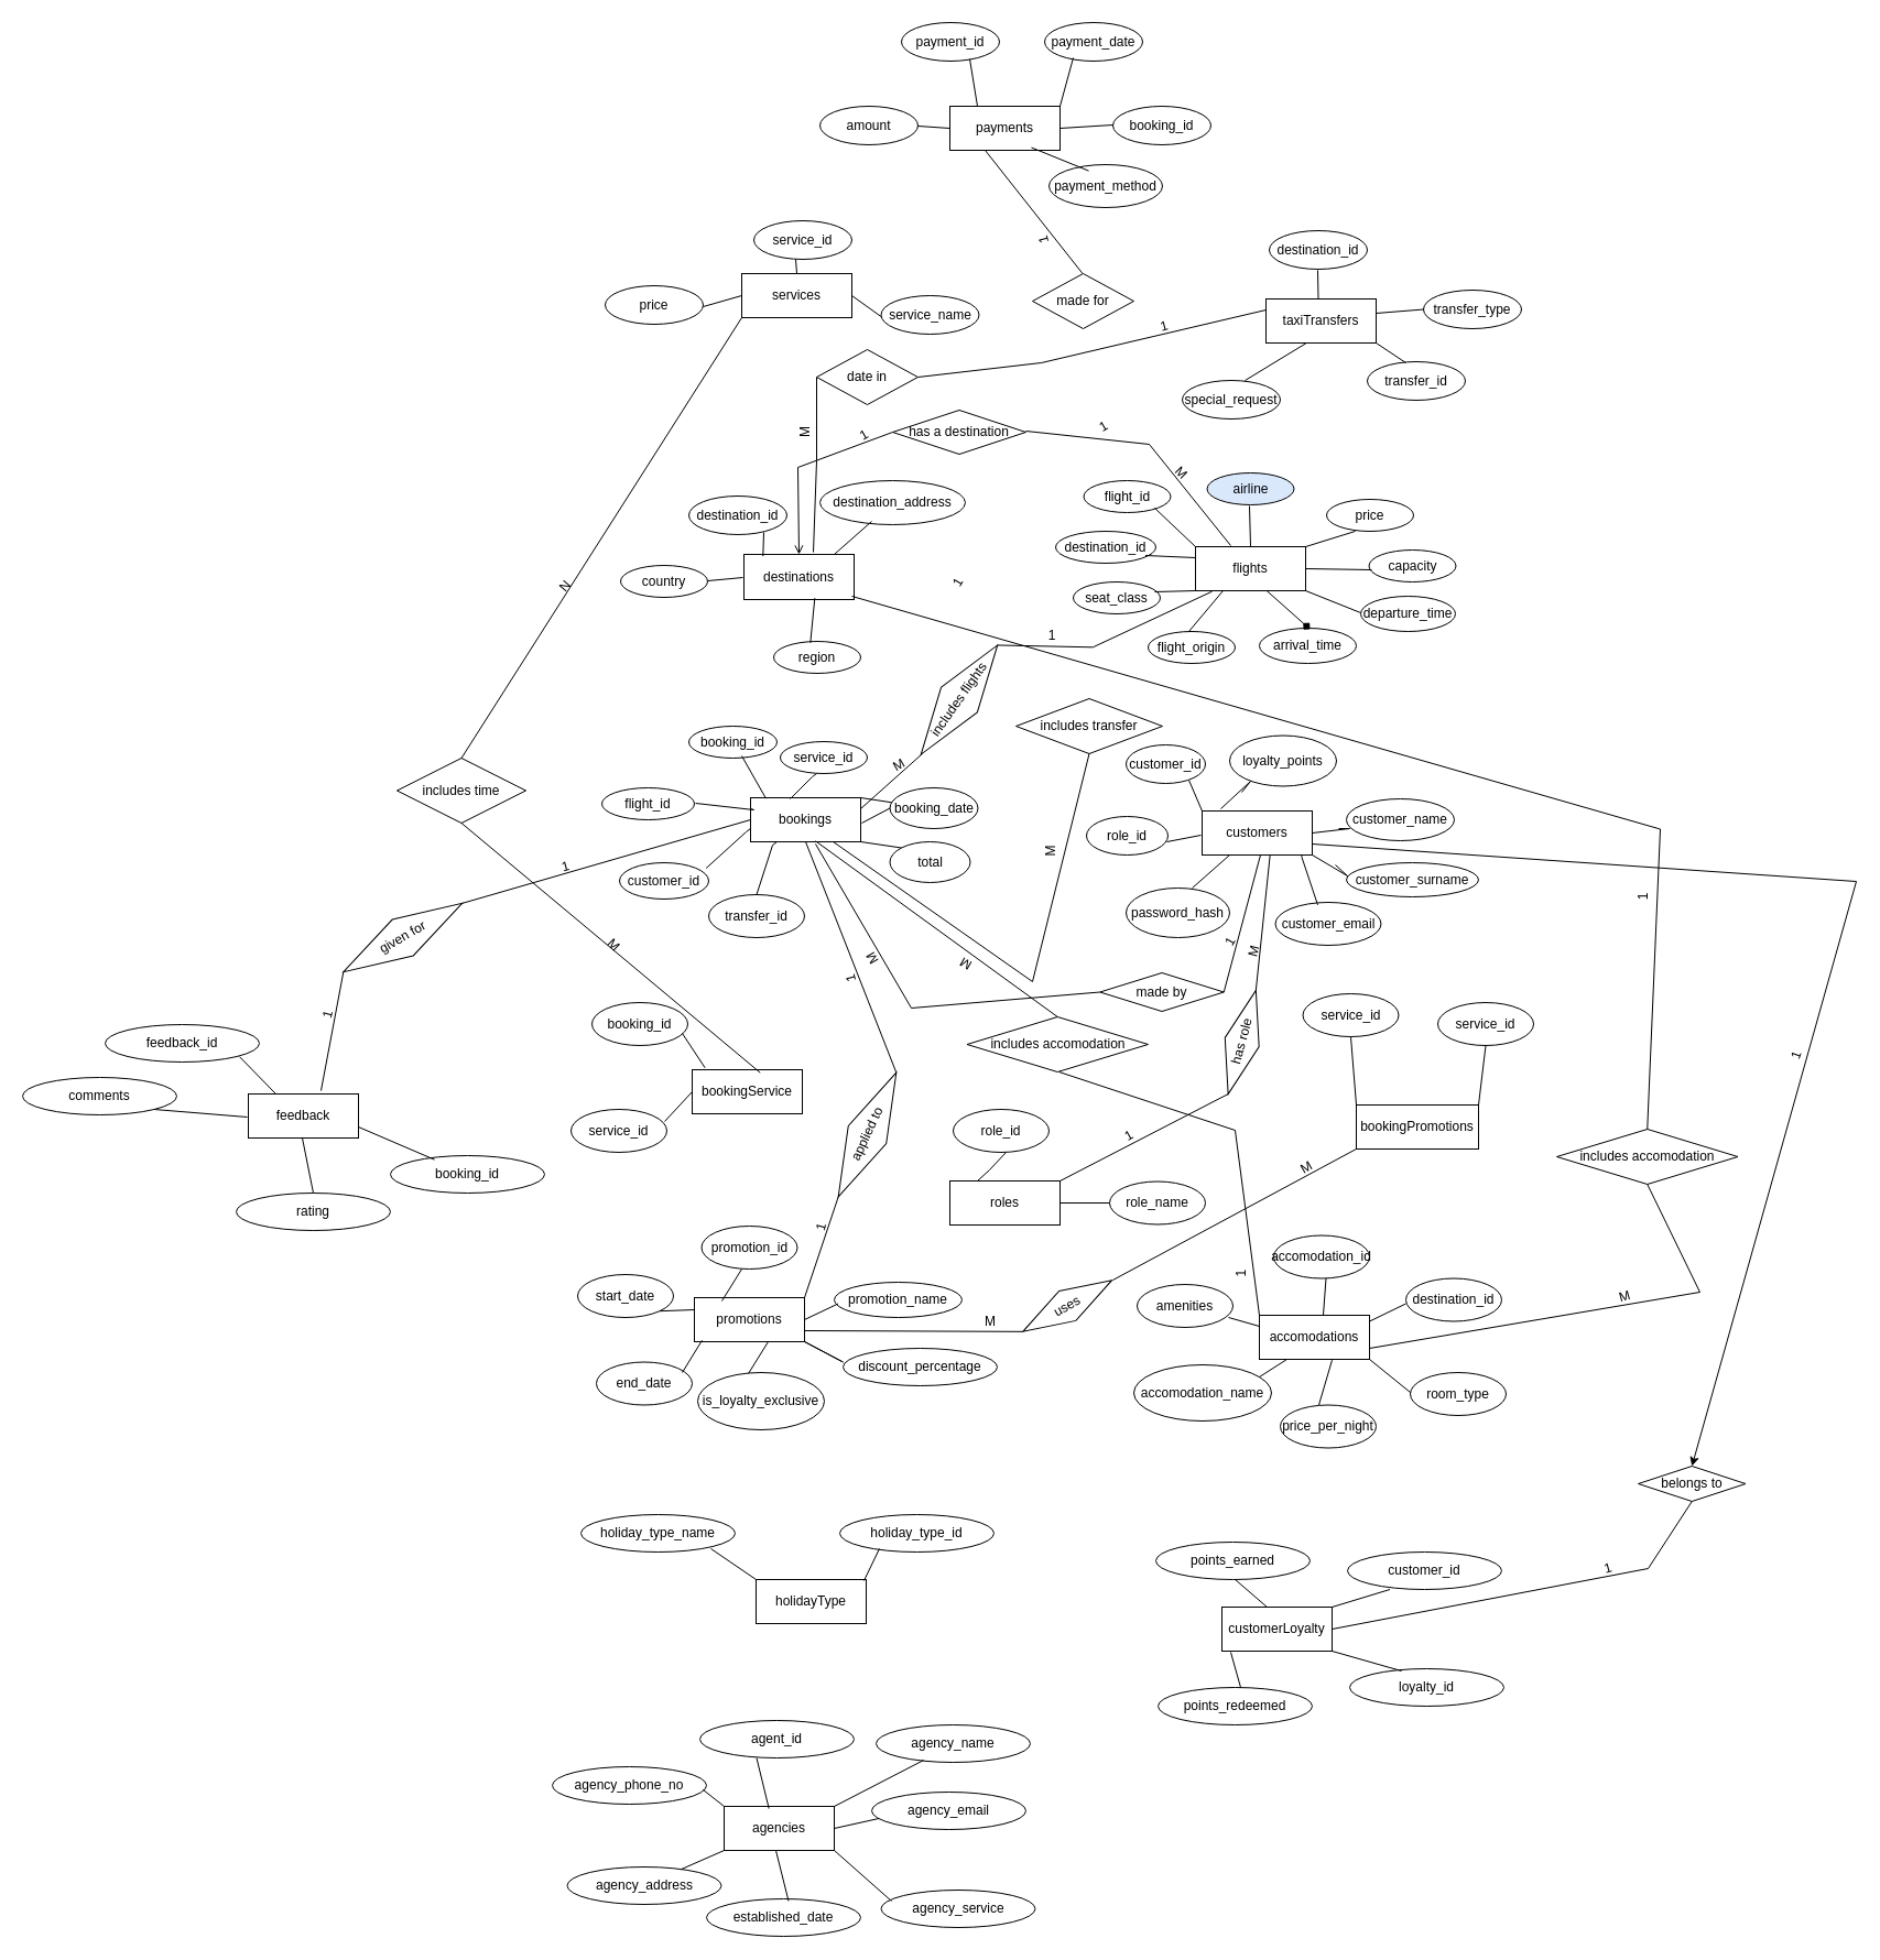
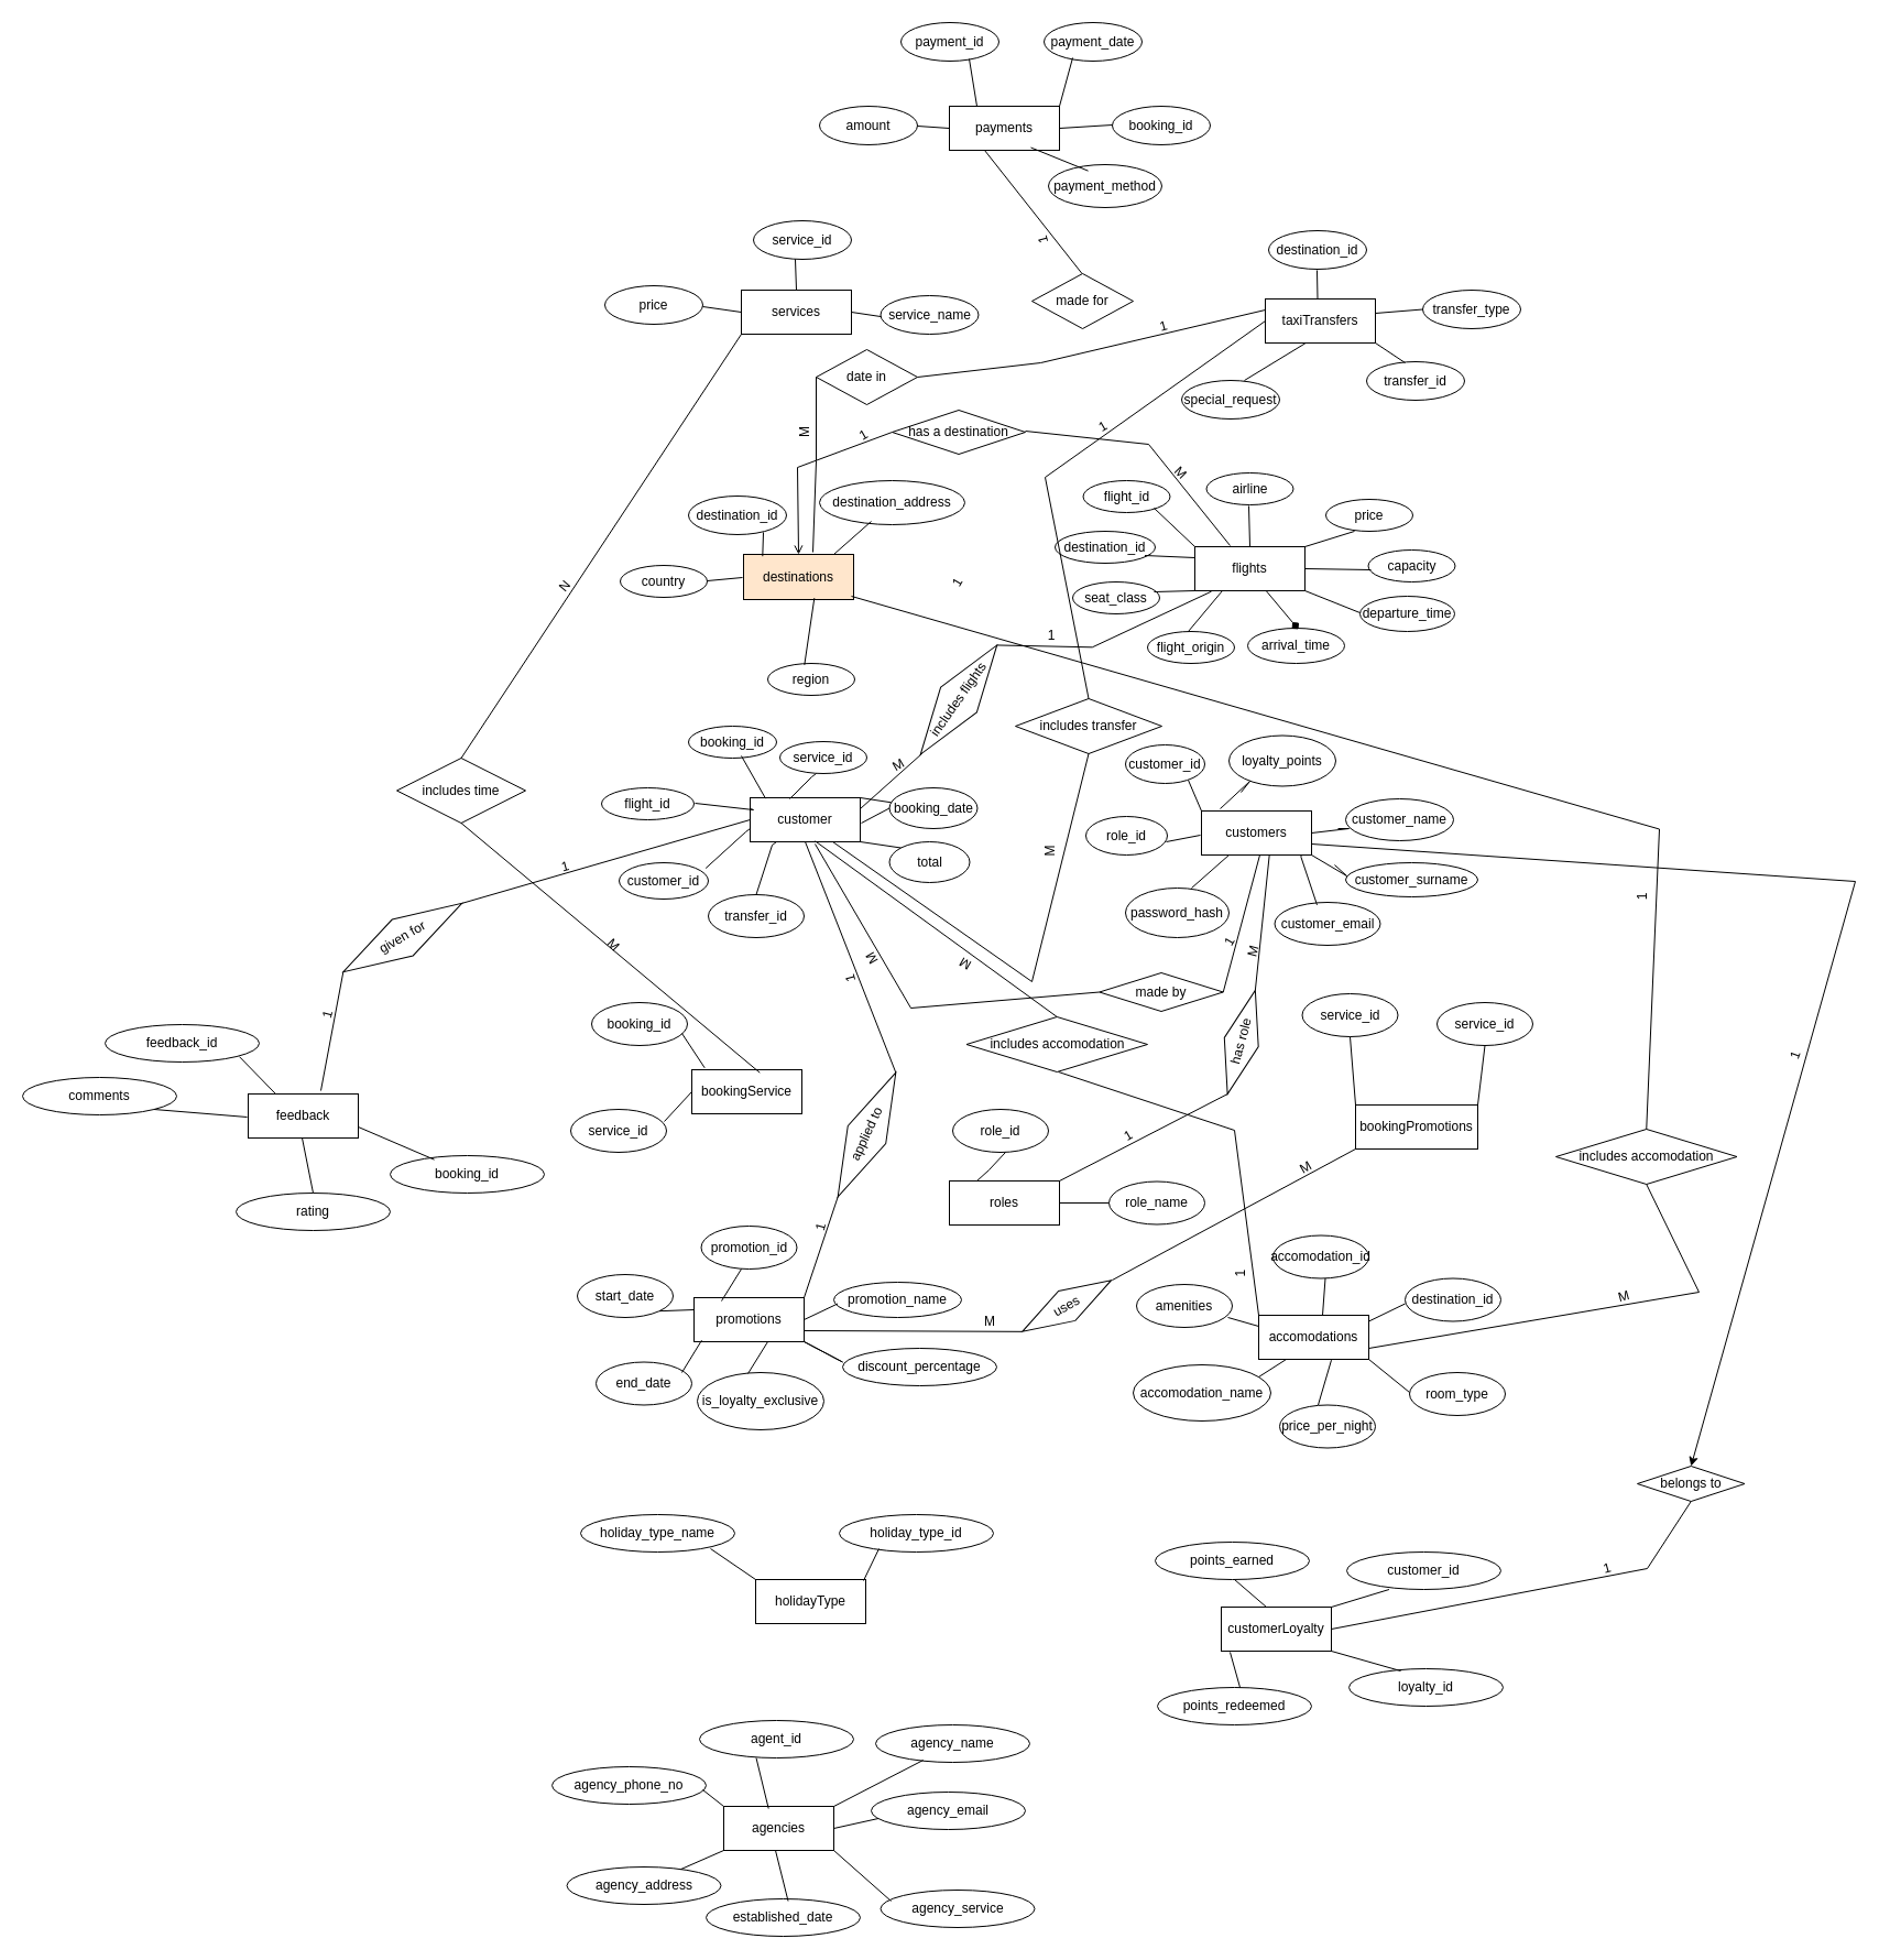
- <mxCell id="38" value="services" style="whiteSpace=wrap;html=1;align=center;" parent="1" vertex="1"><mxGeometry x="673" y="248" width="100" height="40" as="geometry" /></mxCell>
+ <mxCell id="38" value="services" style="whiteSpace=wrap;html=1;align=center;" parent="1" vertex="1"><mxGeometry x="673" y="263" width="100" height="40" as="geometry" /></mxCell>
+ <mxCell id="172" value="" style="endArrow=none;html=1;rounded=0;entryX=0;entryY=0.5;entryDx=0;entryDy=0;exitX=0.5;exitY=0;exitDx=0;exitDy=0;" edge="1" parent="1" source="171" target="36"><mxGeometry width="50" height="50" relative="1" as="geometry"><mxPoint x="907" y="673" as="sourcePoint" /><mxPoint x="1089" y="297" as="targetPoint" /><Array as="points"><mxPoint x="949" y="433" /></Array></mxGeometry></mxCell>
- <mxCell id="60" value="airline" style="ellipse;whiteSpace=wrap;html=1;align=center;fillColor=#dae8fc;" parent="1" vertex="1"><mxGeometry x="1095.5" y="429" width="79" height="29" as="geometry" /></mxCell>
+ <mxCell id="60" value="airline" style="ellipse;whiteSpace=wrap;html=1;align=center;" parent="1" vertex="1"><mxGeometry x="1095.5" y="429" width="79" height="29" as="geometry" /></mxCell>
- <mxCell id="32" value="destinations" style="whiteSpace=wrap;html=1;align=center;" parent="1" vertex="1"><mxGeometry x="675" y="503" width="100" height="41" as="geometry" /></mxCell>
+ <mxCell id="32" value="destinations" style="whiteSpace=wrap;html=1;align=center;fillColor=#ffe6cc;" parent="1" vertex="1"><mxGeometry x="675" y="503" width="100" height="41" as="geometry" /></mxCell>
- <mxCell id="55" value="arrival_time" style="ellipse;whiteSpace=wrap;html=1;align=center;" parent="1" vertex="1"><mxGeometry x="1143" y="570" width="88" height="32" as="geometry" /></mxCell>
+ <mxCell id="55" value="arrival_time" style="ellipse;whiteSpace=wrap;html=1;align=center;" parent="1" vertex="1"><mxGeometry x="1133" y="570" width="88" height="32" as="geometry" /></mxCell>
- <mxCell id="44" value="region" style="ellipse;whiteSpace=wrap;html=1;align=center;" parent="1" vertex="1"><mxGeometry x="702" y="582" width="79" height="29" as="geometry" /></mxCell>
+ <mxCell id="44" value="region" style="ellipse;whiteSpace=wrap;html=1;align=center;" parent="1" vertex="1"><mxGeometry x="697" y="602" width="79" height="29" as="geometry" /></mxCell>
- <mxCell id="2" value="bookings" style="whiteSpace=wrap;html=1;align=center;" parent="1" vertex="1"><mxGeometry x="681" y="724" width="100" height="40" as="geometry" /></mxCell>
+ <mxCell id="2" value="customer" style="whiteSpace=wrap;html=1;align=center;" parent="1" vertex="1"><mxGeometry x="681" y="724" width="100" height="40" as="geometry" /></mxCell>
